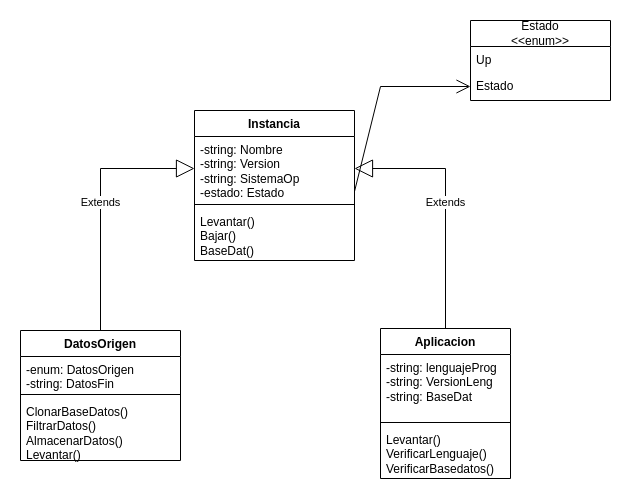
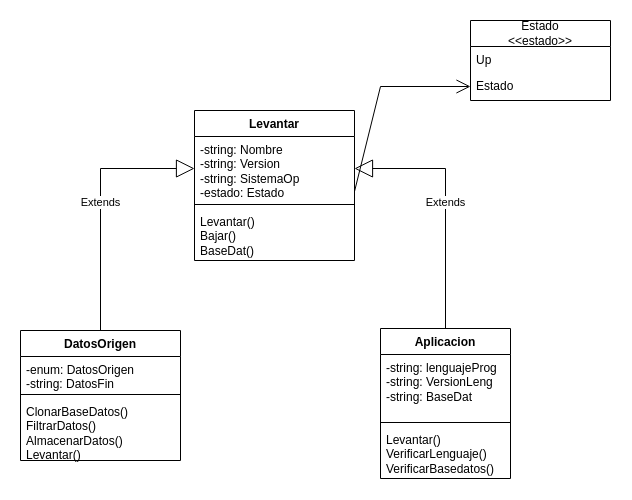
- <mxCell id="6" value="Estado&lt;div&gt;&amp;lt;&amp;lt;enum&amp;gt;&amp;gt;&lt;/div&gt;" style="swimlane;fontStyle=0;childLayout=stackLayout;horizontal=1;startSize=26;fillColor=none;horizontalStack=0;resizeParent=1;resizeParentMax=0;resizeLast=0;collapsible=1;marginBottom=0;whiteSpace=wrap;html=1;" vertex="1" parent="1"><mxGeometry x="470" y="20" width="140" height="80" as="geometry" /></mxCell>
+ <mxCell id="6" value="Estado&lt;div&gt;&amp;lt;&amp;lt;estado&amp;gt;&amp;gt;&lt;/div&gt;" style="swimlane;fontStyle=0;childLayout=stackLayout;horizontal=1;startSize=26;fillColor=none;horizontalStack=0;resizeParent=1;resizeParentMax=0;resizeLast=0;collapsible=1;marginBottom=0;whiteSpace=wrap;html=1;" vertex="1" parent="1"><mxGeometry x="470" y="20" width="140" height="80" as="geometry" /></mxCell>
- <mxCell id="2" value="Instancia" style="swimlane;fontStyle=1;align=center;verticalAlign=top;childLayout=stackLayout;horizontal=1;startSize=26;horizontalStack=0;resizeParent=1;resizeParentMax=0;resizeLast=0;collapsible=1;marginBottom=0;whiteSpace=wrap;html=1;" vertex="1" parent="1"><mxGeometry x="194" y="110" width="160" height="150" as="geometry" /></mxCell>
+ <mxCell id="2" value="Levantar" style="swimlane;fontStyle=1;align=center;verticalAlign=top;childLayout=stackLayout;horizontal=1;startSize=26;horizontalStack=0;resizeParent=1;resizeParentMax=0;resizeLast=0;collapsible=1;marginBottom=0;whiteSpace=wrap;html=1;" vertex="1" parent="1"><mxGeometry x="194" y="110" width="160" height="150" as="geometry" /></mxCell>
